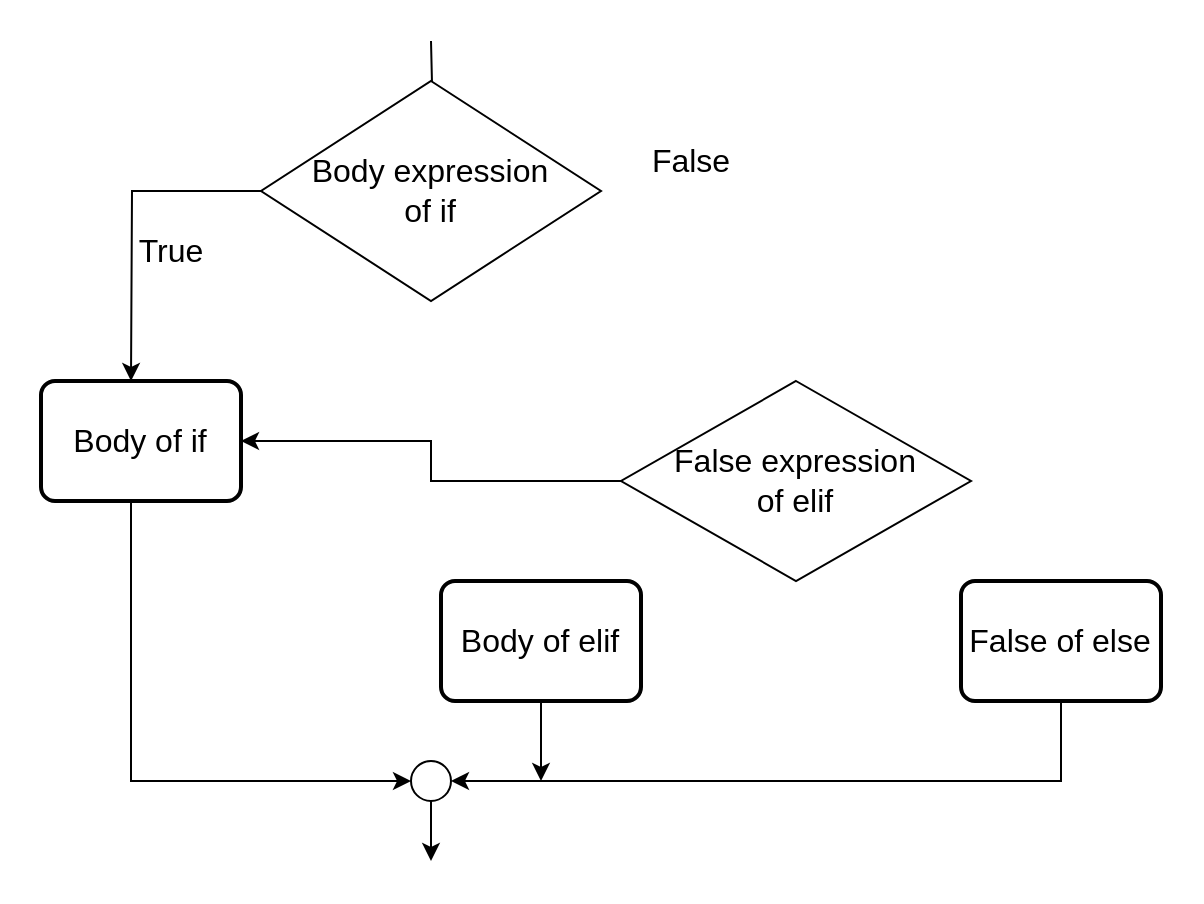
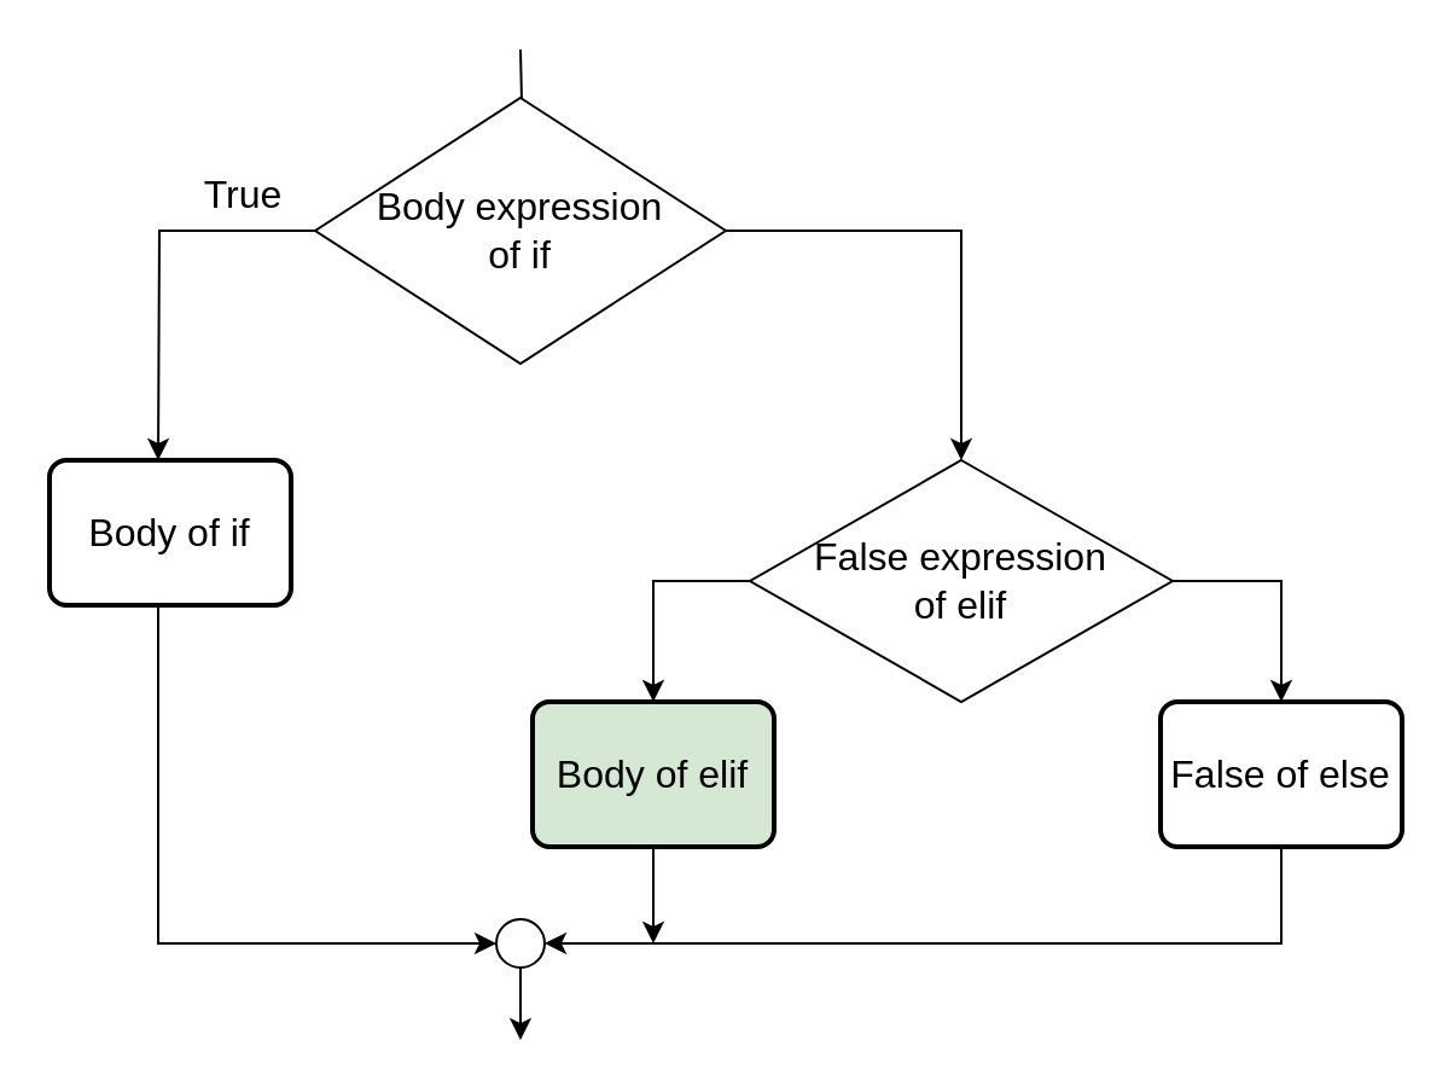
- <mxCell id="8" value="False" style="text;html=1;resizable=0;autosize=1;align=center;verticalAlign=middle;points=[];fillColor=none;strokeColor=none;rounded=0;fontSize=16;" vertex="1" parent="1"><mxGeometry x="320" y="70" width="50" height="20" as="geometry" /></mxCell>
+ <mxCell id="4" style="edgeStyle=orthogonalEdgeStyle;rounded=0;orthogonalLoop=1;jettySize=auto;html=1;fontSize=16;exitX=1;exitY=0.5;exitDx=0;exitDy=0;entryX=0.5;entryY=0;entryDx=0;entryDy=0;" edge="1" parent="1" source="5" target="18"><mxGeometry relative="1" as="geometry"><mxPoint x="350" y="190" as="targetPoint" /><Array as="points"><mxPoint x="398" y="95" /></Array></mxGeometry></mxCell>
- <mxCell id="7" value="True" style="text;html=1;resizable=0;autosize=1;align=center;verticalAlign=middle;points=[];fillColor=none;strokeColor=none;rounded=0;fontSize=16;" vertex="1" parent="1"><mxGeometry x="65" y="115" width="40" height="20" as="geometry" /></mxCell>
+ <mxCell id="7" value="True" style="text;html=1;resizable=0;autosize=1;align=center;verticalAlign=middle;points=[];fillColor=none;strokeColor=none;rounded=0;fontSize=16;" vertex="1" parent="1"><mxGeometry x="80" y="70" width="40" height="20" as="geometry" /></mxCell>
- <mxCell id="17" style="edgeStyle=orthogonalEdgeStyle;rounded=0;orthogonalLoop=1;jettySize=auto;html=1;fontSize=16;exitX=0;exitY=0.5;exitDx=0;exitDy=0;" edge="1" parent="1" source="18" target="10"><mxGeometry relative="1" as="geometry" /></mxCell>
+ <mxCell id="17" style="edgeStyle=orthogonalEdgeStyle;rounded=0;orthogonalLoop=1;jettySize=auto;html=1;entryX=0.5;entryY=0;entryDx=0;entryDy=0;fontSize=16;exitX=0;exitY=0.5;exitDx=0;exitDy=0;" edge="1" parent="1" source="18" target="11"><mxGeometry relative="1" as="geometry" /></mxCell>
+ <mxCell id="16" value="" style="edgeStyle=orthogonalEdgeStyle;rounded=0;orthogonalLoop=1;jettySize=auto;html=1;fontSize=16;entryX=0.5;entryY=0;entryDx=0;entryDy=0;exitX=1;exitY=0.5;exitDx=0;exitDy=0;" edge="1" parent="1" source="18" target="15"><mxGeometry relative="1" as="geometry"><mxPoint x="565" y="240" as="targetPoint" /></mxGeometry></mxCell>
- <mxCell id="11" value="Body of elif" style="rounded=1;whiteSpace=wrap;html=1;absoluteArcSize=1;arcSize=14;strokeWidth=2;fontSize=16;" vertex="1" parent="1"><mxGeometry x="220" y="290" width="100" height="60" as="geometry" /></mxCell>
+ <mxCell id="11" value="Body of elif" style="rounded=1;whiteSpace=wrap;html=1;absoluteArcSize=1;arcSize=14;strokeWidth=2;fontSize=16;fillColor=#d5e8d4;" vertex="1" parent="1"><mxGeometry x="220" y="290" width="100" height="60" as="geometry" /></mxCell>
